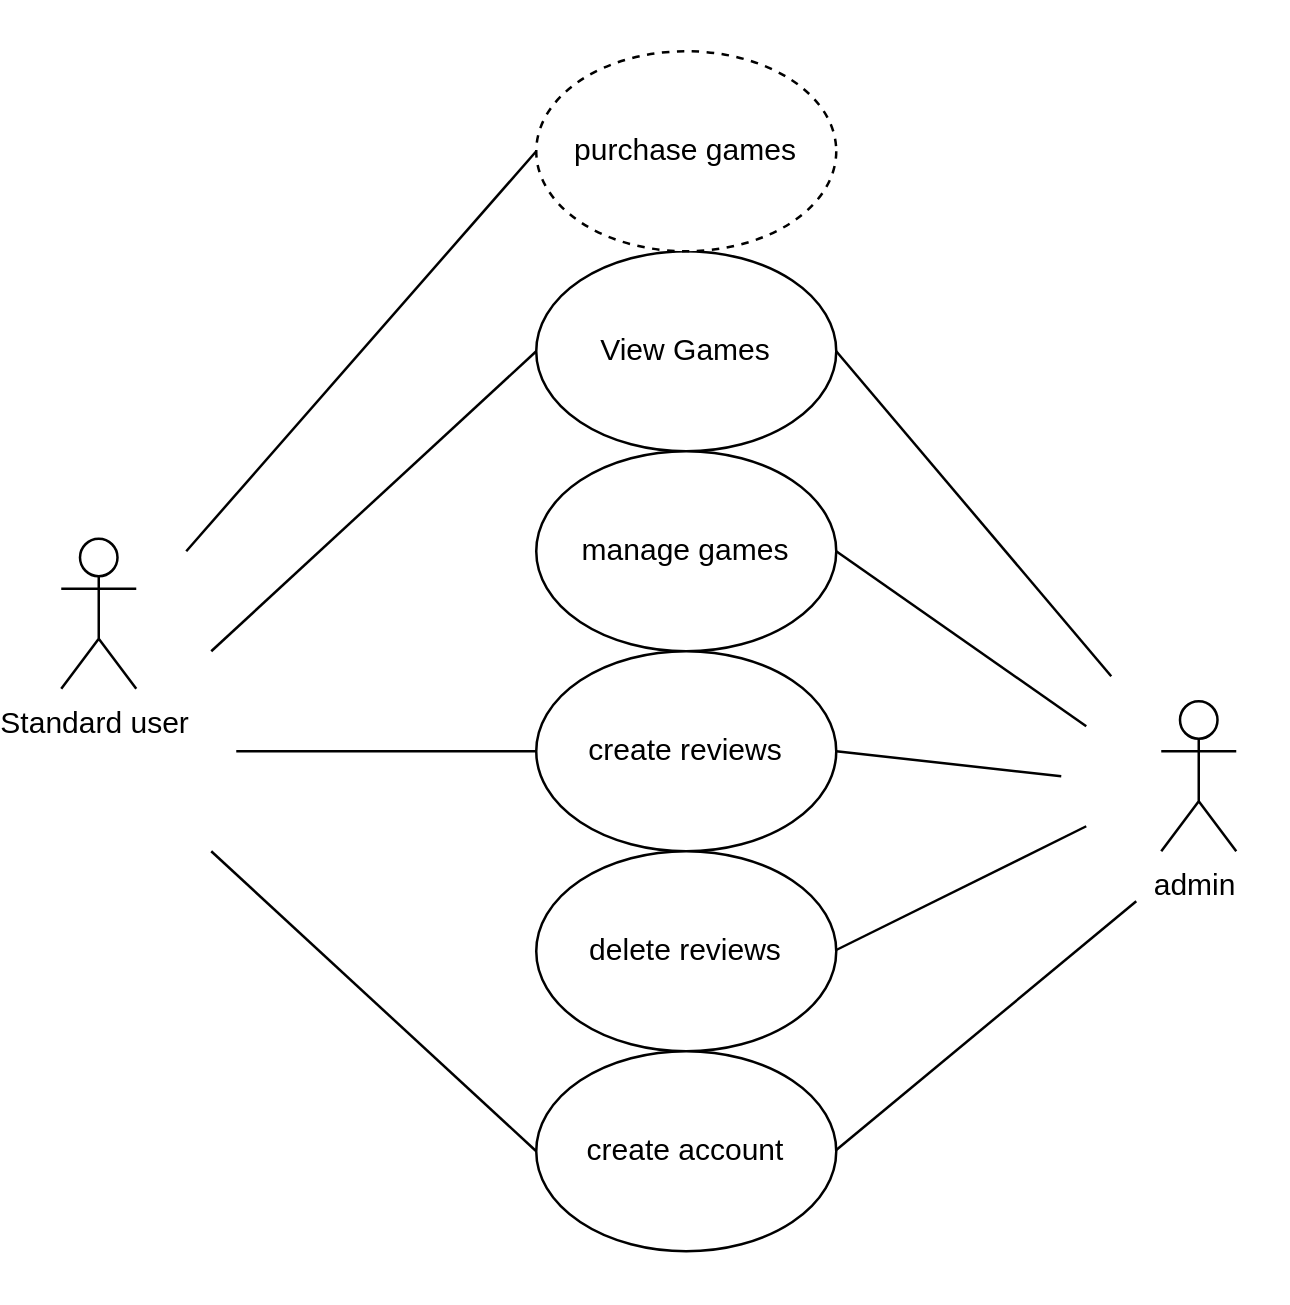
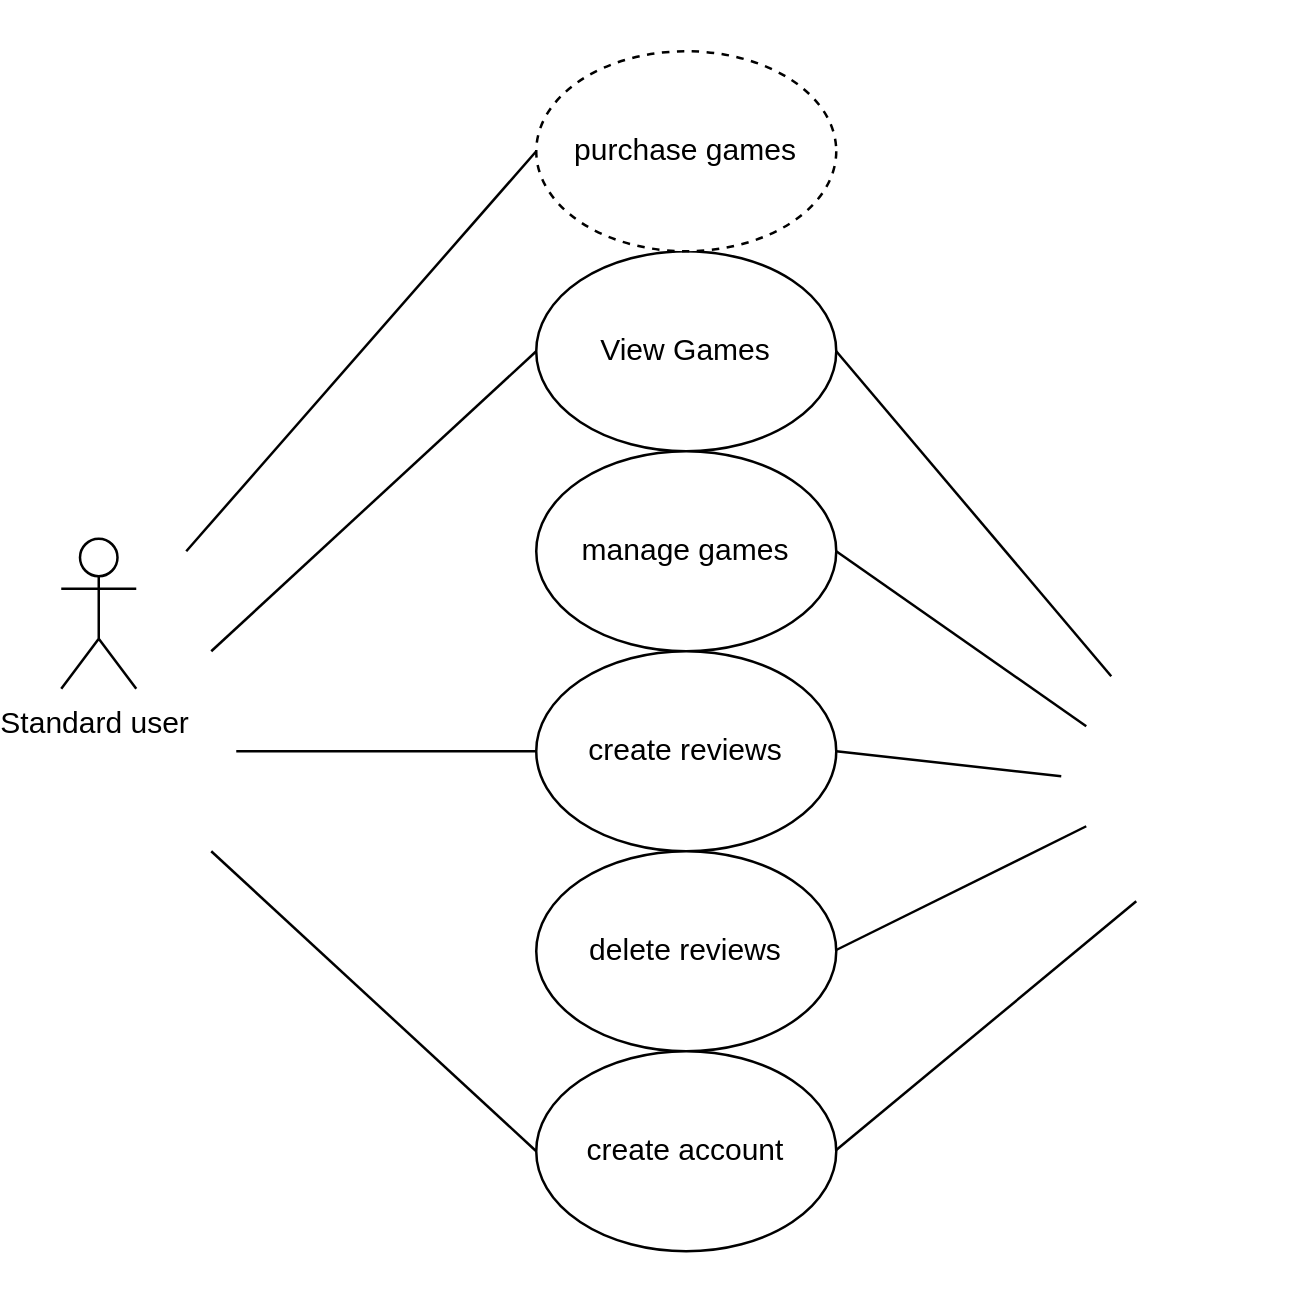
- <mxCell id="8" value="admin&amp;nbsp;" style="shape=umlActor;verticalLabelPosition=bottom;verticalAlign=top;html=1;outlineConnect=0;" vertex="1" parent="1"><mxGeometry x="460" y="280" width="30" height="60" as="geometry" /></mxCell>
